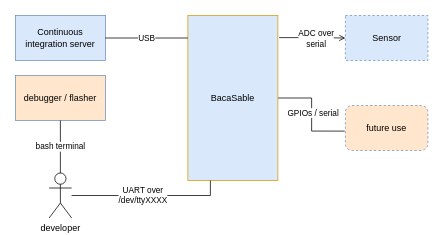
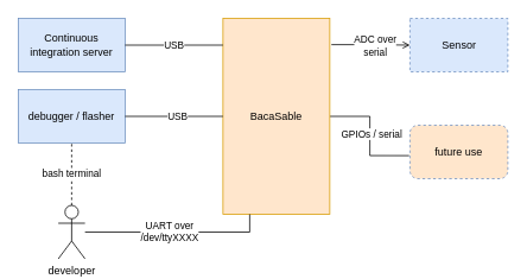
- <mxCell id="5" value="&lt;div&gt;debugger / flasher&lt;/div&gt;" style="rounded=0;whiteSpace=wrap;html=1;fillColor=#ffe6cc;strokeColor=#6c8ebf;" vertex="1" parent="1"><mxGeometry x="20" y="100" width="120" height="60" as="geometry" /></mxCell>
+ <mxCell id="5" value="&lt;div&gt;debugger / flasher&lt;/div&gt;" style="rounded=0;whiteSpace=wrap;html=1;fillColor=#dae8fc;strokeColor=#6c8ebf;" vertex="1" parent="1"><mxGeometry x="20" y="100" width="120" height="60" as="geometry" /></mxCell>
+ <mxCell id="10" style="edgeStyle=orthogonalEdgeStyle;rounded=0;orthogonalLoop=1;jettySize=auto;html=1;exitX=1;exitY=0.5;exitDx=0;exitDy=0;entryX=0;entryY=0.5;entryDx=0;entryDy=0;startArrow=none;startFill=0;endArrow=none;endFill=0;" edge="1" parent="1" source="5" target="4"><mxGeometry relative="1" as="geometry"><mxPoint x="205" y="130" as="sourcePoint" /></mxGeometry></mxCell>
+ <mxCell id="11" value="USB" style="edgeLabel;html=1;align=center;verticalAlign=middle;resizable=0;points=[];" vertex="1" connectable="0" parent="10"><mxGeometry x="0.286" y="-2" relative="1" as="geometry"><mxPoint x="-13" y="-2" as="offset" /></mxGeometry></mxCell>
- <mxCell id="4" value="&lt;div&gt;BacaSable&lt;/div&gt;" style="rounded=0;whiteSpace=wrap;html=1;fillColor=#dae8fc;strokeColor=#d79b00;" vertex="1" parent="1"><mxGeometry x="250" y="20" width="120" height="220" as="geometry" /></mxCell>
+ <mxCell id="4" value="&lt;div&gt;BacaSable&lt;/div&gt;" style="rounded=0;whiteSpace=wrap;html=1;fillColor=#ffe6cc;strokeColor=#d79b00;" vertex="1" parent="1"><mxGeometry x="250" y="20" width="120" height="220" as="geometry" /></mxCell>
- <mxCell id="15" value="bash terminal" style="edgeStyle=orthogonalEdgeStyle;rounded=0;orthogonalLoop=1;jettySize=auto;html=1;exitX=0.5;exitY=0;exitDx=0;exitDy=0;entryX=0.5;entryY=1;entryDx=0;entryDy=0;startArrow=none;startFill=0;endArrow=none;endFill=0;exitPerimeter=0;" edge="1" parent="1" source="7" target="5"><mxGeometry relative="1" as="geometry"><mxPoint x="80" y="190" as="sourcePoint" /><mxPoint x="290" y="250" as="targetPoint" /></mxGeometry></mxCell>
+ <mxCell id="15" value="bash terminal" style="edgeStyle=orthogonalEdgeStyle;rounded=0;orthogonalLoop=1;jettySize=auto;html=1;exitX=0.5;exitY=0;exitDx=0;exitDy=0;entryX=0.5;entryY=1;entryDx=0;entryDy=0;startArrow=none;startFill=0;endArrow=none;endFill=0;exitPerimeter=0;dashed=1;" edge="1" parent="1" source="7" target="5"><mxGeometry relative="1" as="geometry"><mxPoint x="80" y="190" as="sourcePoint" /><mxPoint x="290" y="250" as="targetPoint" /></mxGeometry></mxCell>
